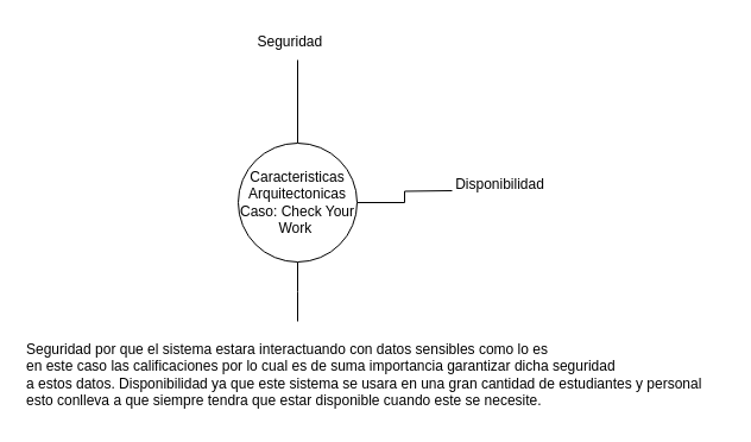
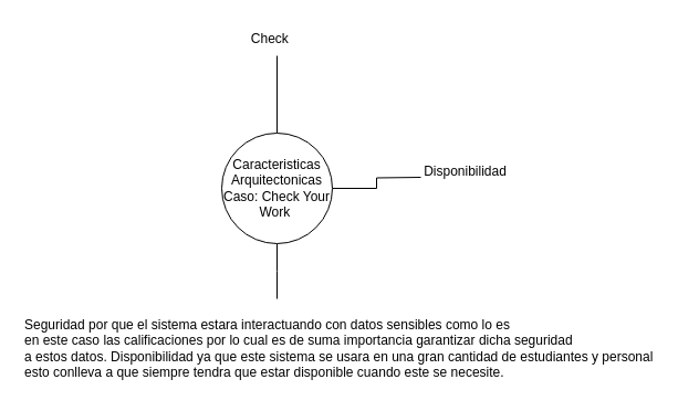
- <mxCell id="6" value="Seguridad&amp;nbsp;" style="text;html=1;align=center;verticalAlign=middle;resizable=0;points=[];autosize=1;strokeColor=none;fillColor=none;" parent="1" vertex="1"><mxGeometry x="205" y="20" width="80" height="30" as="geometry" /></mxCell>
+ <mxCell id="6" value="Check&amp;nbsp;" style="text;html=1;align=center;verticalAlign=middle;resizable=0;points=[];autosize=1;strokeColor=none;fillColor=none;" parent="1" vertex="1"><mxGeometry x="205" y="20" width="80" height="30" as="geometry" /></mxCell>
